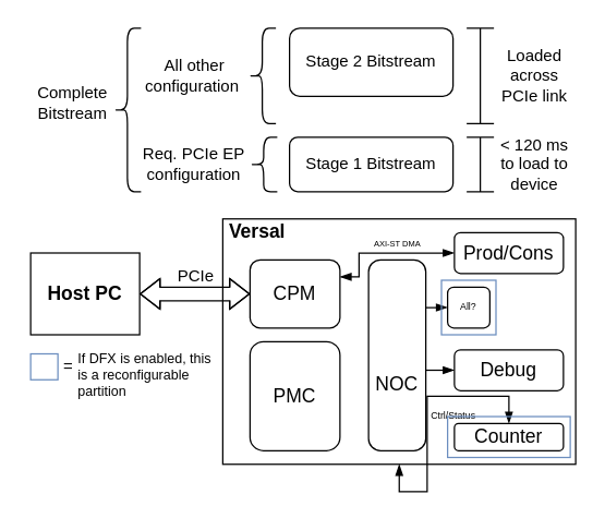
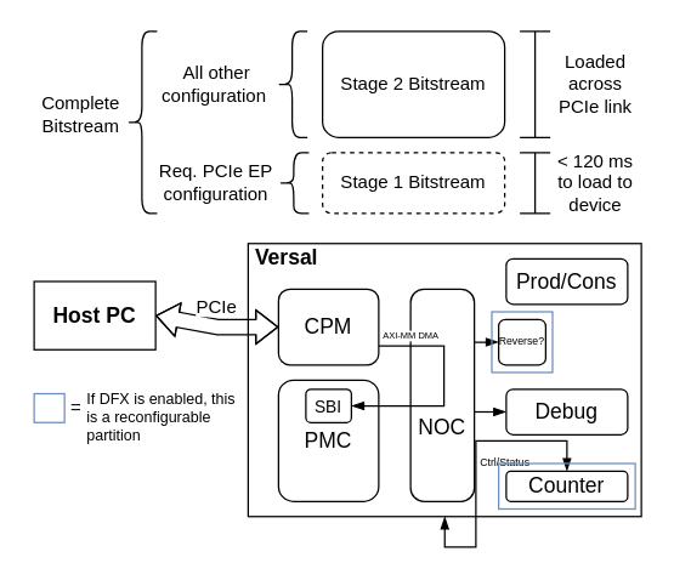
- <mxCell id="3" value="Stage 2 Bitstream" style="rounded=1;whiteSpace=wrap;html=1;" parent="1" vertex="1"><mxGeometry x="212" y="20" width="120" height="50" as="geometry" /></mxCell>
+ <mxCell id="3" value="Stage 2 Bitstream" style="rounded=1;whiteSpace=wrap;html=1;" parent="1" vertex="1"><mxGeometry x="212" y="20" width="120" height="70" as="geometry" /></mxCell>
- <mxCell id="2" value="Stage 1 Bitstream" style="rounded=1;whiteSpace=wrap;html=1;" parent="1" vertex="1"><mxGeometry x="212" y="100" width="120" height="40" as="geometry" /></mxCell>
+ <mxCell id="2" value="Stage 1 Bitstream" style="rounded=1;whiteSpace=wrap;html=1;dashed=1;" parent="1" vertex="1"><mxGeometry x="212" y="100" width="120" height="40" as="geometry" /></mxCell>
- <mxCell id="17" value="AXI-ST DMA" style="edgeStyle=orthogonalEdgeStyle;rounded=0;orthogonalLoop=1;jettySize=auto;html=1;exitX=1;exitY=0.25;exitDx=0;exitDy=0;entryX=0;entryY=0.5;entryDx=0;entryDy=0;fontSize=6;spacing=6;spacingTop=-2;startArrow=blockThin;startFill=1;endArrow=blockThin;endFill=1;spacingLeft=-16;" parent="1" source="18" target="27" edge="1"><mxGeometry x="0.319" y="5" relative="1" as="geometry"><mxPoint x="373" y="207.5" as="targetPoint" /><Array as="points"><mxPoint x="263" y="203" /><mxPoint x="263" y="185" /></Array><mxPoint as="offset" /></mxGeometry></mxCell>
- <mxCell id="14" value="Host PC" style="rounded=0;whiteSpace=wrap;html=1;fontStyle=1;fontSize=14;" parent="1" vertex="1"><mxGeometry x="22" y="185" width="80" height="60" as="geometry" /></mxCell>
+ <mxCell id="14" value="Host PC" style="rounded=0;whiteSpace=wrap;html=1;fontStyle=1;fontSize=14;" parent="1" vertex="1"><mxGeometry x="22" y="185" width="80" height="45" as="geometry" /></mxCell>
- <mxCell id="30" value="All?" style="rounded=1;whiteSpace=wrap;html=1;fontSize=7;" parent="1" vertex="1"><mxGeometry x="328" y="210" width="31" height="30" as="geometry" /></mxCell>
+ <mxCell id="30" value="Reverse?" style="rounded=1;whiteSpace=wrap;html=1;fontSize=7;" parent="1" vertex="1"><mxGeometry x="328" y="210" width="31" height="30" as="geometry" /></mxCell>
+ <mxCell id="23" value="AXI-MM DMA" style="edgeStyle=elbowEdgeStyle;rounded=0;orthogonalLoop=1;jettySize=auto;html=1;exitX=1;exitY=0.5;exitDx=0;exitDy=0;entryX=1;entryY=0.75;entryDx=0;entryDy=0;labelBackgroundColor=default;fontSize=6;startArrow=blockThin;startFill=1;endArrow=none;endFill=0;spacingLeft=-43;jumpSize=6;startSize=6;sourcePerimeterSpacing=0;" parent="1" source="24" target="18" edge="1"><mxGeometry x="0.401" y="-7" relative="1" as="geometry"><Array as="points"><mxPoint x="292" y="250" /></Array><mxPoint as="offset" /></mxGeometry></mxCell>
+ <mxCell id="24" value="&lt;font style=&quot;font-size: 11px;&quot;&gt;SBI&lt;/font&gt;" style="rounded=1;whiteSpace=wrap;html=1;fontSize=14;" parent="1" vertex="1"><mxGeometry x="201" y="256" width="30" height="22" as="geometry" /></mxCell>
